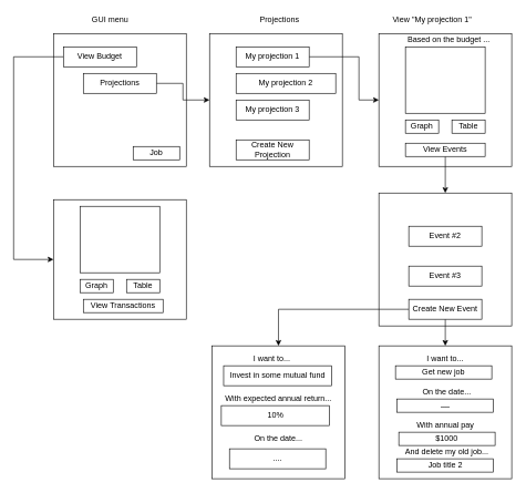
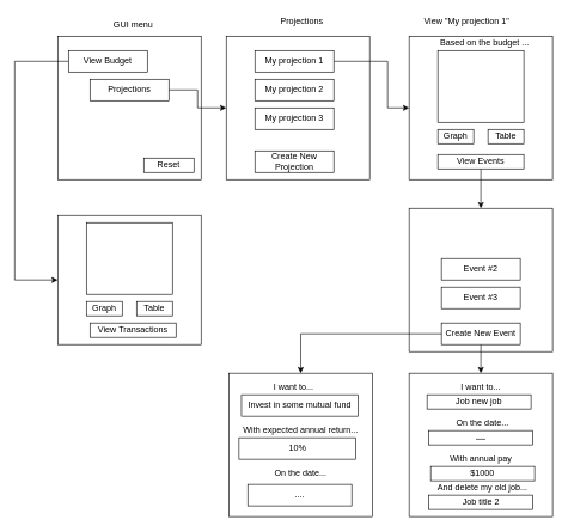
- <mxCell id="15" value="GUI menu" style="text;html=1;align=center;verticalAlign=middle;resizable=0;points=[];autosize=1;strokeColor=none;" parent="1" vertex="1"><mxGeometry x="130" y="20" width="70" height="20" as="geometry" /></mxCell>
+ <mxCell id="15" value="GUI menu" style="text;html=1;align=center;verticalAlign=middle;resizable=0;points=[];autosize=1;strokeColor=none;" parent="1" vertex="1"><mxGeometry x="150" y="25" width="70" height="20" as="geometry" /></mxCell>
- <mxCell id="11" value="My projection 2" style="rounded=0;whiteSpace=wrap;html=1;" parent="1" vertex="1"><mxGeometry x="355" y="110" width="150" height="30" as="geometry" /></mxCell>
+ <mxCell id="11" value="My projection 2" style="rounded=0;whiteSpace=wrap;html=1;" parent="1" vertex="1"><mxGeometry x="355" y="110" width="110" height="30" as="geometry" /></mxCell>
- <mxCell id="4" value="Job" style="rounded=0;whiteSpace=wrap;html=1;" parent="1" vertex="1"><mxGeometry x="200" y="220" width="70" height="20" as="geometry" /></mxCell>
+ <mxCell id="4" value="Reset" style="rounded=0;whiteSpace=wrap;html=1;" parent="1" vertex="1"><mxGeometry x="200" y="220" width="70" height="20" as="geometry" /></mxCell>
- <mxCell id="25" value="Event #2" style="rounded=0;whiteSpace=wrap;html=1;" parent="1" vertex="1"><mxGeometry x="615" y="340" width="110" height="30" as="geometry" /></mxCell>
+ <mxCell id="25" value="Event #2" style="rounded=0;whiteSpace=wrap;html=1;" parent="1" vertex="1"><mxGeometry x="615" y="360" width="110" height="30" as="geometry" /></mxCell>
- <mxCell id="36" value="Get new job" style="rounded=0;whiteSpace=wrap;html=1;" parent="1" vertex="1"><mxGeometry x="595" y="550" width="145" height="20" as="geometry" /></mxCell>
+ <mxCell id="36" value="Job new job" style="rounded=0;whiteSpace=wrap;html=1;" parent="1" vertex="1"><mxGeometry x="595" y="550" width="145" height="20" as="geometry" /></mxCell>
